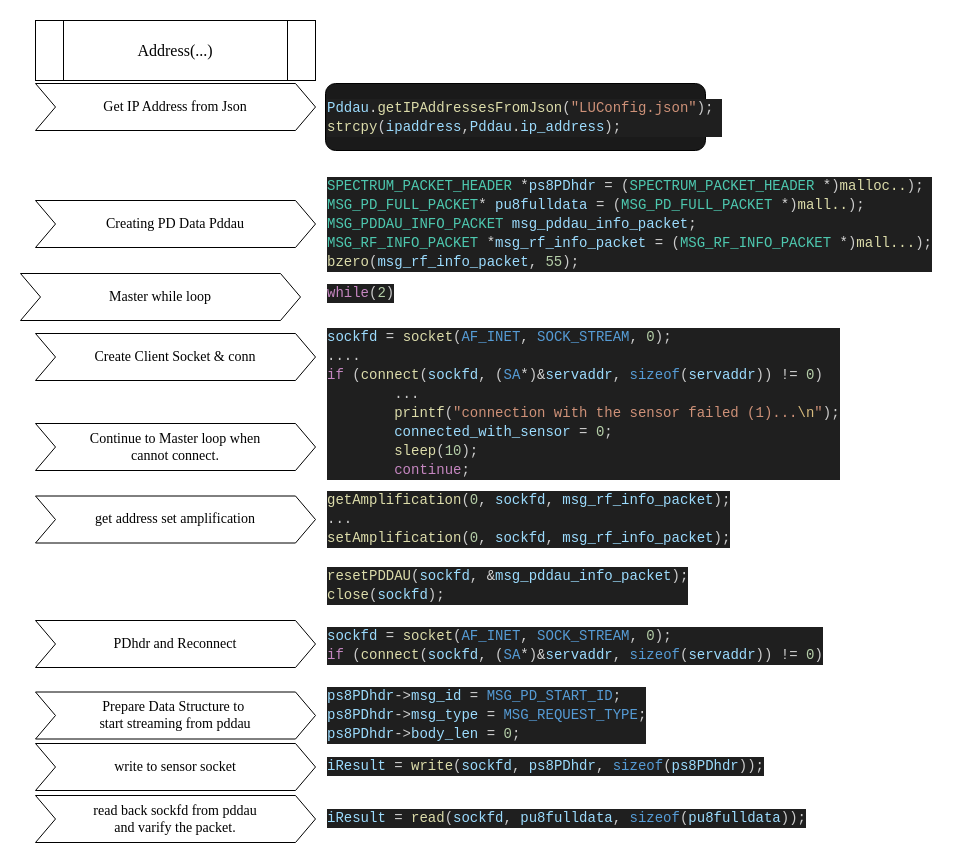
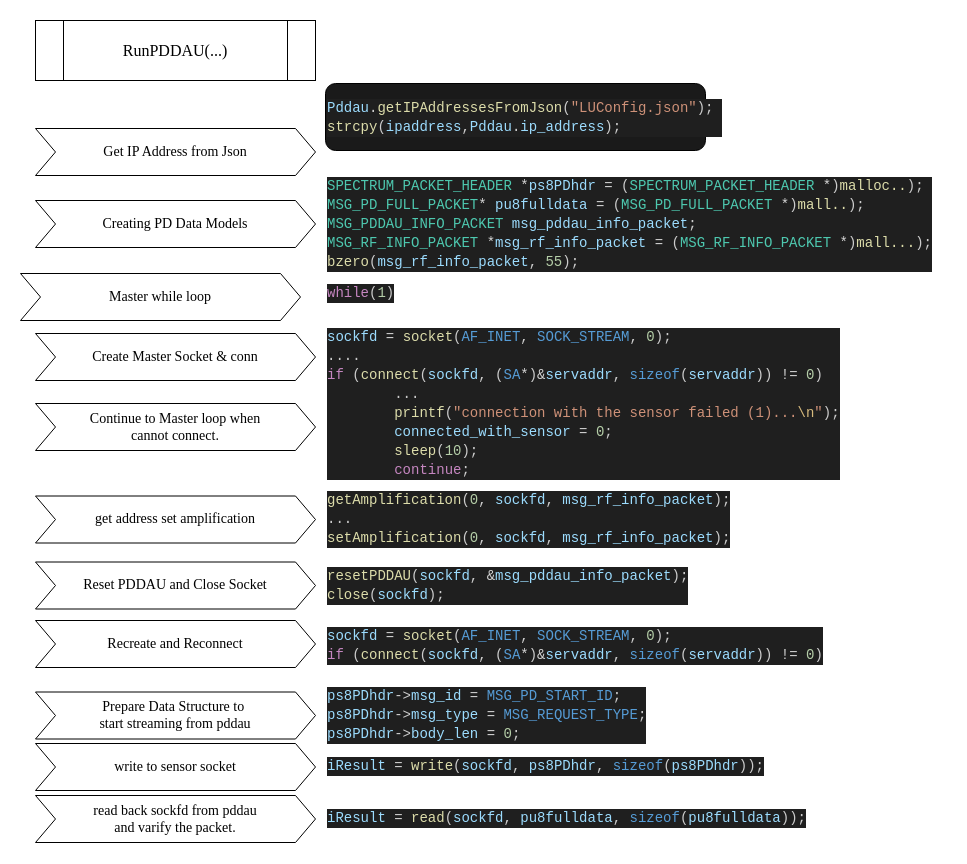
- <mxCell id="3" value="&lt;font style=&quot;font-size: 16px;&quot; face=&quot;Lucida Console&quot;&gt;Address(...)&lt;/font&gt;" style="shape=process;whiteSpace=wrap;html=1;backgroundOutline=1;" vertex="1" parent="1"><mxGeometry x="35" y="20" width="280" height="60" as="geometry" /></mxCell>
+ <mxCell id="3" value="&lt;font style=&quot;font-size: 16px;&quot; face=&quot;Lucida Console&quot;&gt;RunPDDAU(...)&lt;/font&gt;" style="shape=process;whiteSpace=wrap;html=1;backgroundOutline=1;" vertex="1" parent="1"><mxGeometry x="35" y="20" width="280" height="60" as="geometry" /></mxCell>
- <mxCell id="2" value="&lt;font style=&quot;font-size: 14px;&quot; face=&quot;Lucida Console&quot;&gt;Get IP Address from Json&lt;/font&gt;" style="shape=step;perimeter=stepPerimeter;whiteSpace=wrap;html=1;fixedSize=1;" vertex="1" parent="1"><mxGeometry x="35" y="83" width="280" height="47" as="geometry" /></mxCell>
+ <mxCell id="2" value="&lt;font style=&quot;font-size: 14px;&quot; face=&quot;Lucida Console&quot;&gt;Get IP Address from Json&lt;/font&gt;" style="shape=step;perimeter=stepPerimeter;whiteSpace=wrap;html=1;fixedSize=1;" vertex="1" parent="1"><mxGeometry x="35" y="128" width="280" height="47" as="geometry" /></mxCell>
- <mxCell id="5" value="&lt;font style=&quot;font-size: 14px;&quot; face=&quot;Lucida Console&quot;&gt;Creating PD Data Pddau&lt;/font&gt;" style="shape=step;perimeter=stepPerimeter;whiteSpace=wrap;html=1;fixedSize=1;" vertex="1" parent="1"><mxGeometry x="35" y="200" width="280" height="47" as="geometry" /></mxCell>
+ <mxCell id="5" value="&lt;font style=&quot;font-size: 14px;&quot; face=&quot;Lucida Console&quot;&gt;Creating PD Data Models&lt;/font&gt;" style="shape=step;perimeter=stepPerimeter;whiteSpace=wrap;html=1;fixedSize=1;" vertex="1" parent="1"><mxGeometry x="35" y="200" width="280" height="47" as="geometry" /></mxCell>
- <mxCell id="8" value="&lt;div style=&quot;color: #cccccc;background-color: #1f1f1f;font-family: Consolas, 'Courier New', monospace;font-weight: normal;font-size: 14px;line-height: 19px;white-space: pre;&quot;&gt;&lt;div&gt;&lt;span style=&quot;color: #c586c0;&quot;&gt;while&lt;/span&gt;&lt;span style=&quot;color: #cccccc;&quot;&gt;(&lt;/span&gt;&lt;span style=&quot;color: #b5cea8;&quot;&gt;2&lt;/span&gt;&lt;span style=&quot;color: #cccccc;&quot;&gt;)&lt;/span&gt;&lt;/div&gt;&lt;/div&gt;" style="text;whiteSpace=wrap;html=1;" vertex="1" parent="1"><mxGeometry x="325" y="276.5" width="100" height="40" as="geometry" /></mxCell>
+ <mxCell id="8" value="&lt;div style=&quot;color: #cccccc;background-color: #1f1f1f;font-family: Consolas, 'Courier New', monospace;font-weight: normal;font-size: 14px;line-height: 19px;white-space: pre;&quot;&gt;&lt;div&gt;&lt;span style=&quot;color: #c586c0;&quot;&gt;while&lt;/span&gt;&lt;span style=&quot;color: #cccccc;&quot;&gt;(&lt;/span&gt;&lt;span style=&quot;color: #b5cea8;&quot;&gt;1&lt;/span&gt;&lt;span style=&quot;color: #cccccc;&quot;&gt;)&lt;/span&gt;&lt;/div&gt;&lt;/div&gt;" style="text;whiteSpace=wrap;html=1;" vertex="1" parent="1"><mxGeometry x="325" y="276.5" width="100" height="40" as="geometry" /></mxCell>
- <mxCell id="10" value="&lt;font style=&quot;font-size: 14px;&quot; face=&quot;Lucida Console&quot;&gt;Create Client Socket &amp;amp; conn&lt;/font&gt;" style="shape=step;perimeter=stepPerimeter;whiteSpace=wrap;html=1;fixedSize=1;" vertex="1" parent="1"><mxGeometry x="35" y="333" width="280" height="47" as="geometry" /></mxCell>
+ <mxCell id="10" value="&lt;font style=&quot;font-size: 14px;&quot; face=&quot;Lucida Console&quot;&gt;Create Master Socket &amp;amp; conn&lt;/font&gt;" style="shape=step;perimeter=stepPerimeter;whiteSpace=wrap;html=1;fixedSize=1;" vertex="1" parent="1"><mxGeometry x="35" y="333" width="280" height="47" as="geometry" /></mxCell>
- <mxCell id="11" value="&lt;font style=&quot;font-size: 14px;&quot; face=&quot;Lucida Console&quot;&gt;Continue to Master loop when&lt;/font&gt;&lt;div&gt;&lt;font style=&quot;font-size: 14px;&quot; face=&quot;Lucida Console&quot;&gt;cannot connect.&lt;/font&gt;&lt;/div&gt;" style="shape=step;perimeter=stepPerimeter;whiteSpace=wrap;html=1;fixedSize=1;" vertex="1" parent="1"><mxGeometry x="35" y="423" width="280" height="47" as="geometry" /></mxCell>
+ <mxCell id="11" value="&lt;font style=&quot;font-size: 14px;&quot; face=&quot;Lucida Console&quot;&gt;Continue to Master loop when&lt;/font&gt;&lt;div&gt;&lt;font style=&quot;font-size: 14px;&quot; face=&quot;Lucida Console&quot;&gt;cannot connect.&lt;/font&gt;&lt;/div&gt;" style="shape=step;perimeter=stepPerimeter;whiteSpace=wrap;html=1;fixedSize=1;" vertex="1" parent="1"><mxGeometry x="35" y="403" width="280" height="47" as="geometry" /></mxCell>
+ <mxCell id="15" value="&lt;font face=&quot;Lucida Console&quot;&gt;&lt;span style=&quot;font-size: 14px;&quot;&gt;Reset PDDAU and Close Socket&lt;/span&gt;&lt;/font&gt;" style="shape=step;perimeter=stepPerimeter;whiteSpace=wrap;html=1;fixedSize=1;" vertex="1" parent="1"><mxGeometry x="35" y="561.5" width="280" height="47" as="geometry" /></mxCell>
- <mxCell id="16" value="&lt;font face=&quot;Lucida Console&quot;&gt;&lt;span style=&quot;font-size: 14px;&quot;&gt;PDhdr and Reconnect&lt;/span&gt;&lt;/font&gt;" style="shape=step;perimeter=stepPerimeter;whiteSpace=wrap;html=1;fixedSize=1;" vertex="1" parent="1"><mxGeometry x="35" y="620" width="280" height="47" as="geometry" /></mxCell>
+ <mxCell id="16" value="&lt;font face=&quot;Lucida Console&quot;&gt;&lt;span style=&quot;font-size: 14px;&quot;&gt;Recreate and Reconnect&lt;/span&gt;&lt;/font&gt;" style="shape=step;perimeter=stepPerimeter;whiteSpace=wrap;html=1;fixedSize=1;" vertex="1" parent="1"><mxGeometry x="35" y="620" width="280" height="47" as="geometry" /></mxCell>
